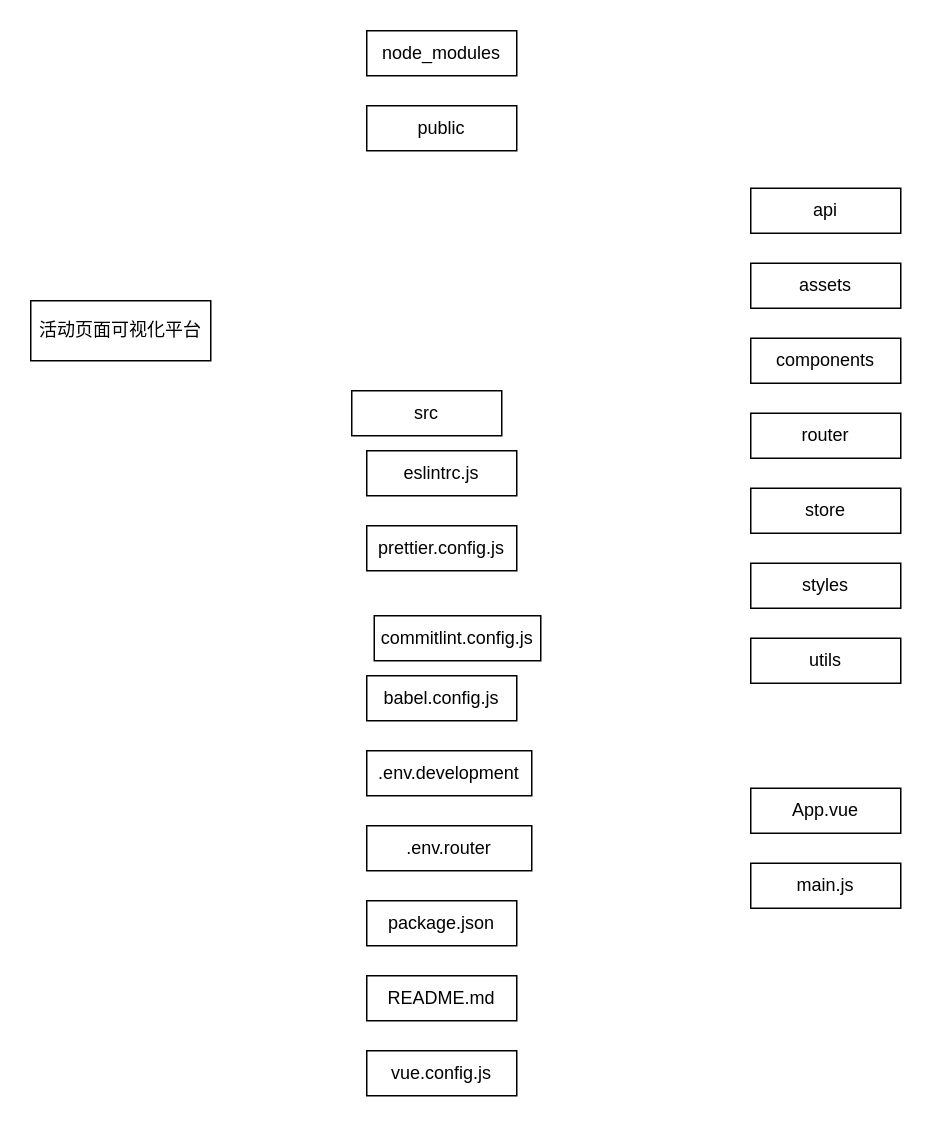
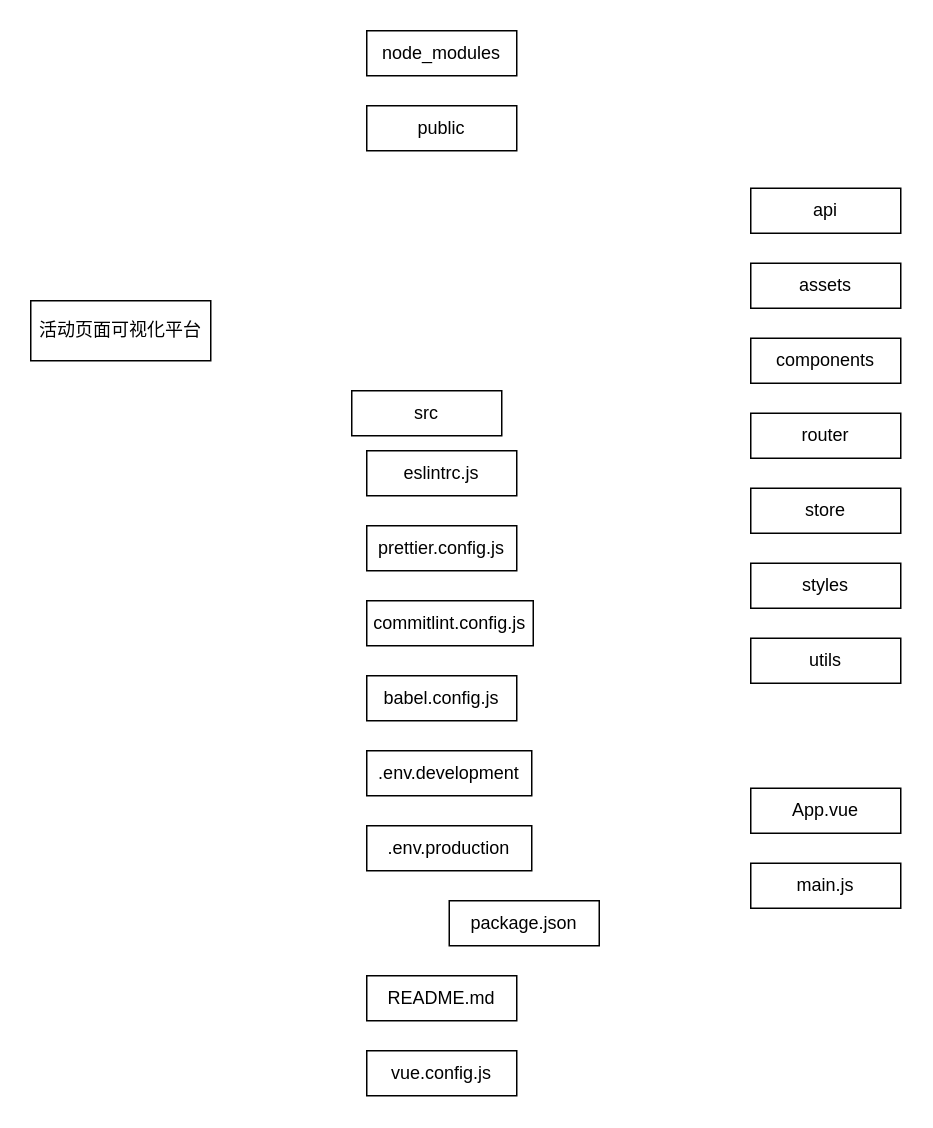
- <mxCell id="12" value="commitlint.config.js" style="rounded=0;whiteSpace=wrap;html=1;" vertex="1" parent="1"><mxGeometry x="249" y="410" width="111" height="30" as="geometry" /></mxCell>
+ <mxCell id="12" value="commitlint.config.js" style="rounded=0;whiteSpace=wrap;html=1;" vertex="1" parent="1"><mxGeometry x="244" y="400" width="111" height="30" as="geometry" /></mxCell>
- <mxCell id="14" value=".env.router" style="rounded=0;whiteSpace=wrap;html=1;" vertex="1" parent="1"><mxGeometry x="244" y="550" width="110" height="30" as="geometry" /></mxCell>
+ <mxCell id="14" value=".env.production" style="rounded=0;whiteSpace=wrap;html=1;" vertex="1" parent="1"><mxGeometry x="244" y="550" width="110" height="30" as="geometry" /></mxCell>
- <mxCell id="8" value="package.json" style="rounded=0;whiteSpace=wrap;html=1;" vertex="1" parent="1"><mxGeometry x="244" y="600" width="100" height="30" as="geometry" /></mxCell>
+ <mxCell id="8" value="package.json" style="rounded=0;whiteSpace=wrap;html=1;" vertex="1" parent="1"><mxGeometry x="299" y="600" width="100" height="30" as="geometry" /></mxCell>
